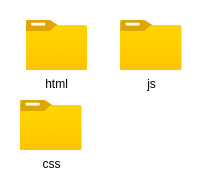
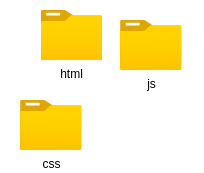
- <mxCell id="2" value="html" style="aspect=fixed;html=1;points=[];align=center;image;fontSize=12;image=img/lib/azure2/general/Folder_Blank.svg;" vertex="1" parent="1"><mxGeometry x="25.5" y="20" width="61.61" height="50" as="geometry" /></mxCell>
+ <mxCell id="2" value="html" style="aspect=fixed;html=1;points=[];align=center;image;fontSize=12;image=img/lib/azure2/general/Folder_Blank.svg;" vertex="1" parent="1"><mxGeometry x="40.5" y="10" width="61.61" height="50" as="geometry" /></mxCell>
